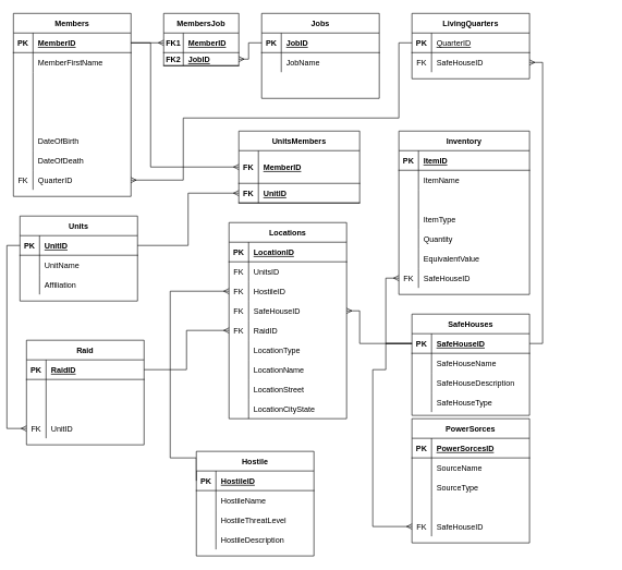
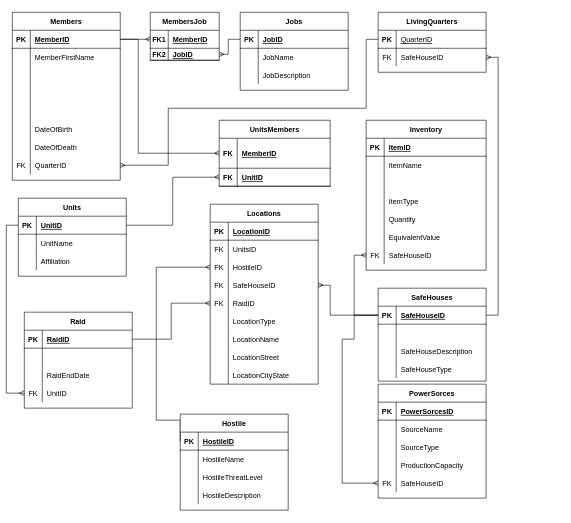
+ <mxCell id="147" value="JobDescription" style="shape=partialRectangle;connectable=0;fillColor=none;top=0;left=0;bottom=0;right=0;align=left;spacingLeft=6;overflow=hidden;" parent="145" vertex="1"><mxGeometry x="30" width="150" height="30" as="geometry"><mxRectangle width="150" height="30" as="alternateBounds" /></mxGeometry></mxCell>
- <mxCell id="103" value="SafeHouseName" style="shape=partialRectangle;connectable=0;fillColor=none;top=0;left=0;bottom=0;right=0;align=left;spacingLeft=6;overflow=hidden;" parent="101" vertex="1"><mxGeometry x="30" width="150" height="30" as="geometry"><mxRectangle width="150" height="30" as="alternateBounds" /></mxGeometry></mxCell>
+ <mxCell id="163" value="RaidEndDate" style="shape=partialRectangle;connectable=0;fillColor=none;top=0;left=0;bottom=0;right=0;align=left;spacingLeft=6;overflow=hidden;" parent="161" vertex="1"><mxGeometry x="30" width="150" height="30" as="geometry"><mxRectangle width="150" height="30" as="alternateBounds" /></mxGeometry></mxCell>
+ <mxCell id="122" value="ProductionCapacity" style="shape=partialRectangle;connectable=0;fillColor=none;top=0;left=0;bottom=0;right=0;align=left;spacingLeft=6;overflow=hidden;" parent="120" vertex="1"><mxGeometry x="30" width="150" height="30" as="geometry"><mxRectangle width="150" height="30" as="alternateBounds" /></mxGeometry></mxCell>
